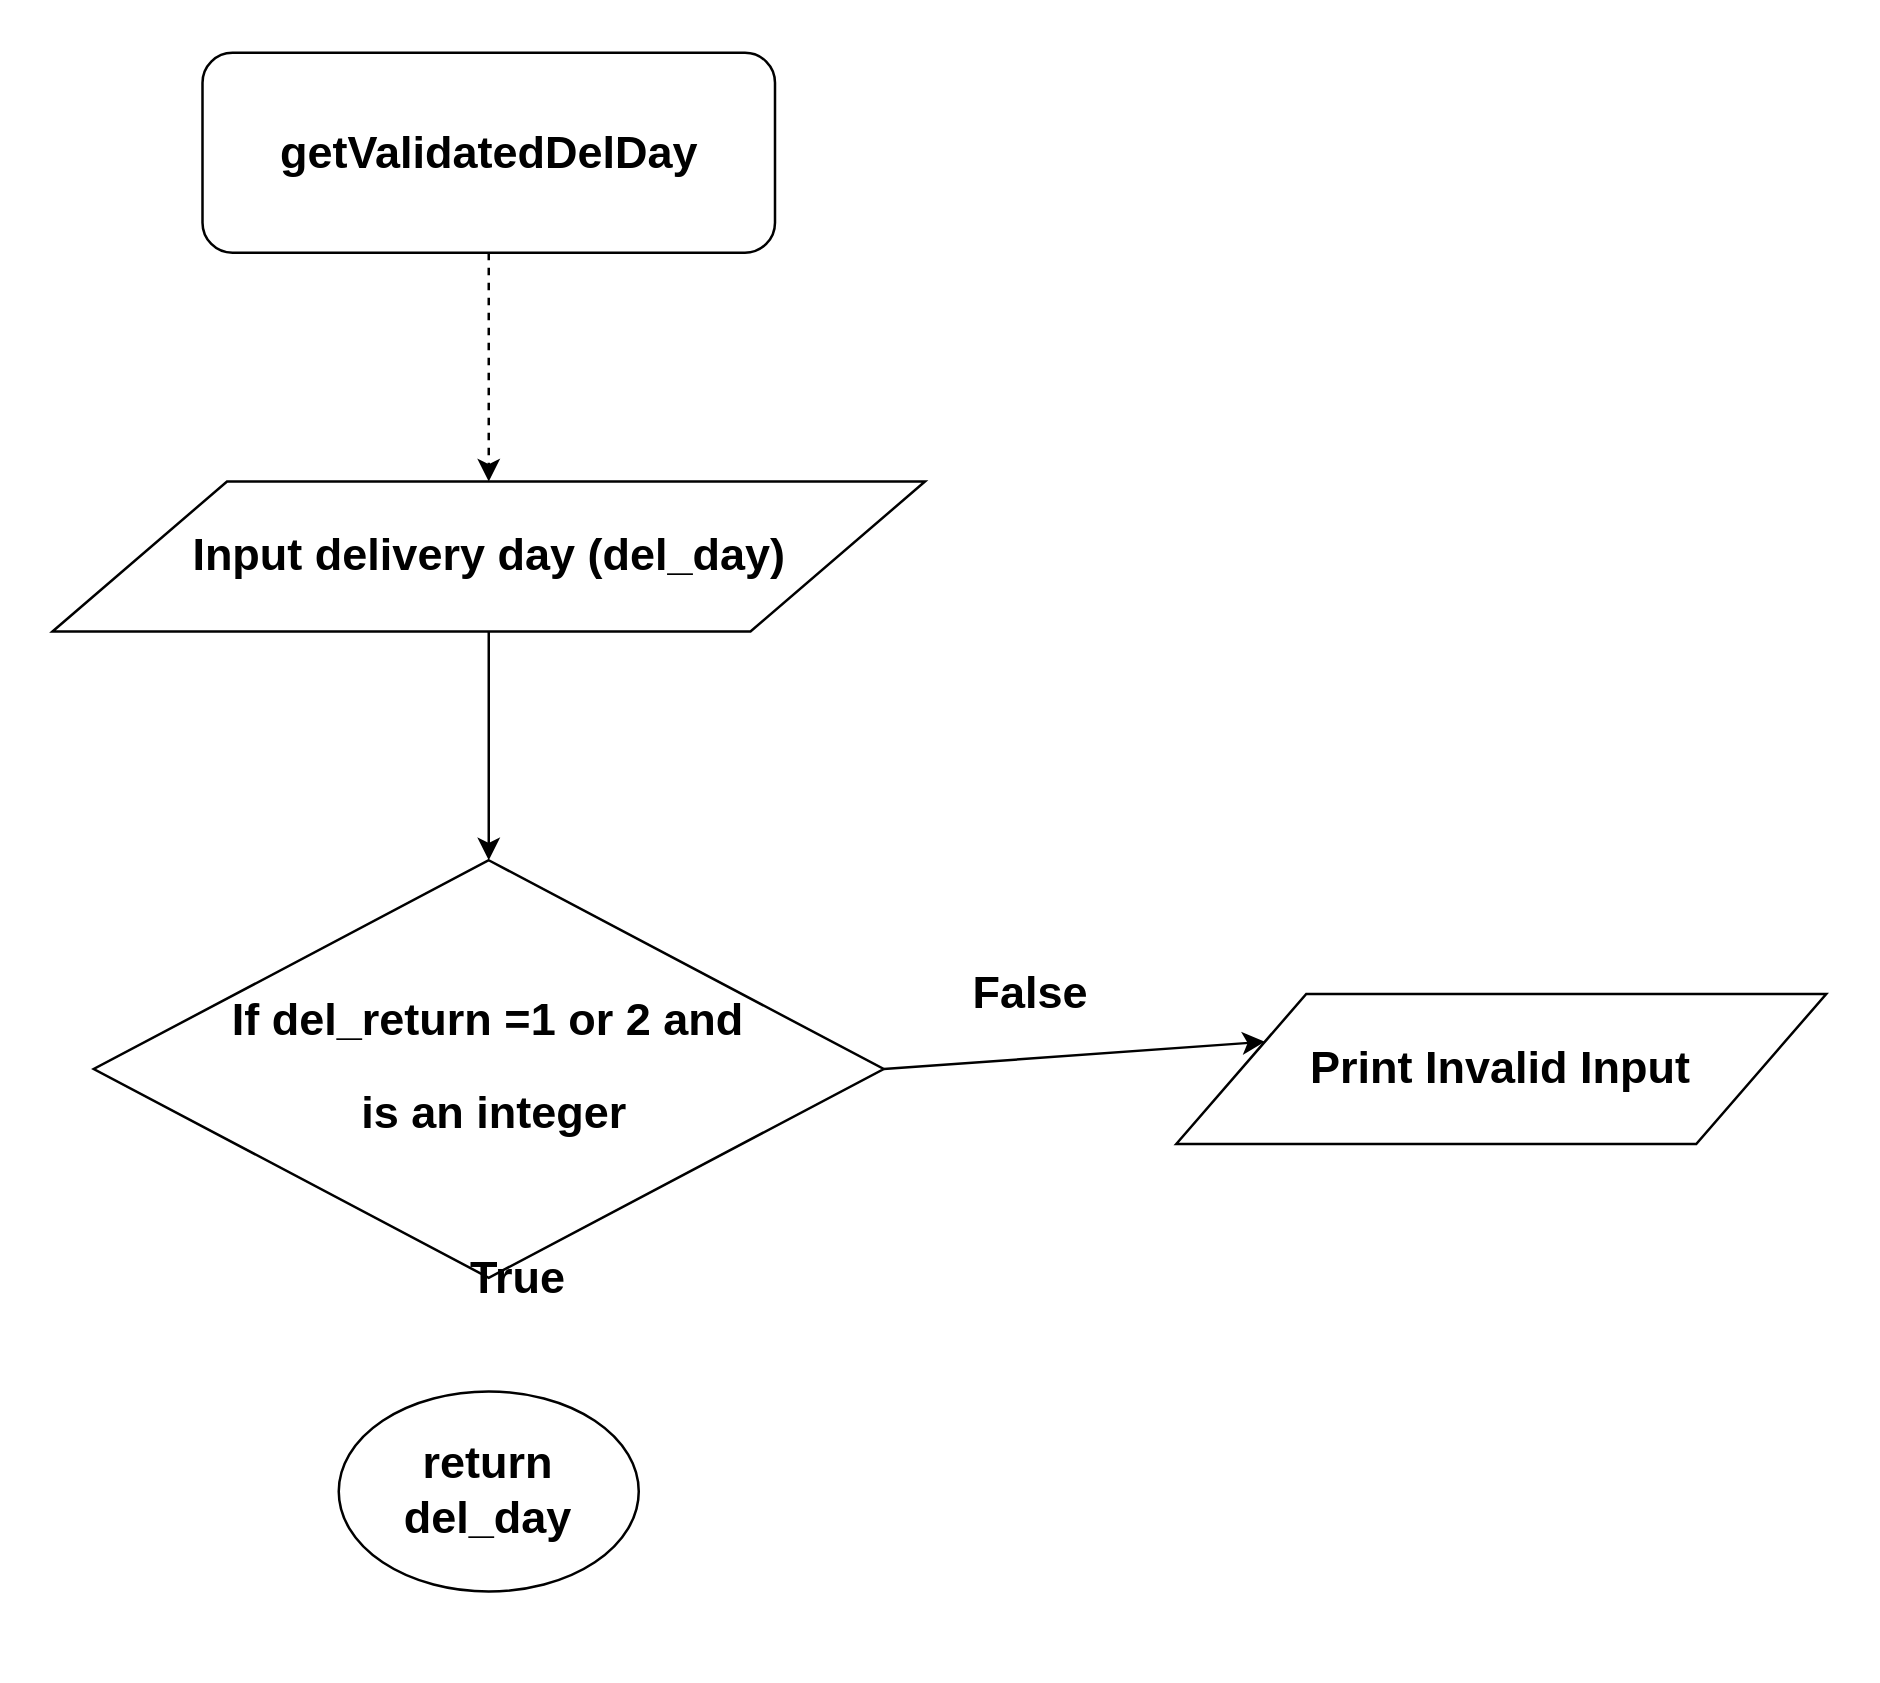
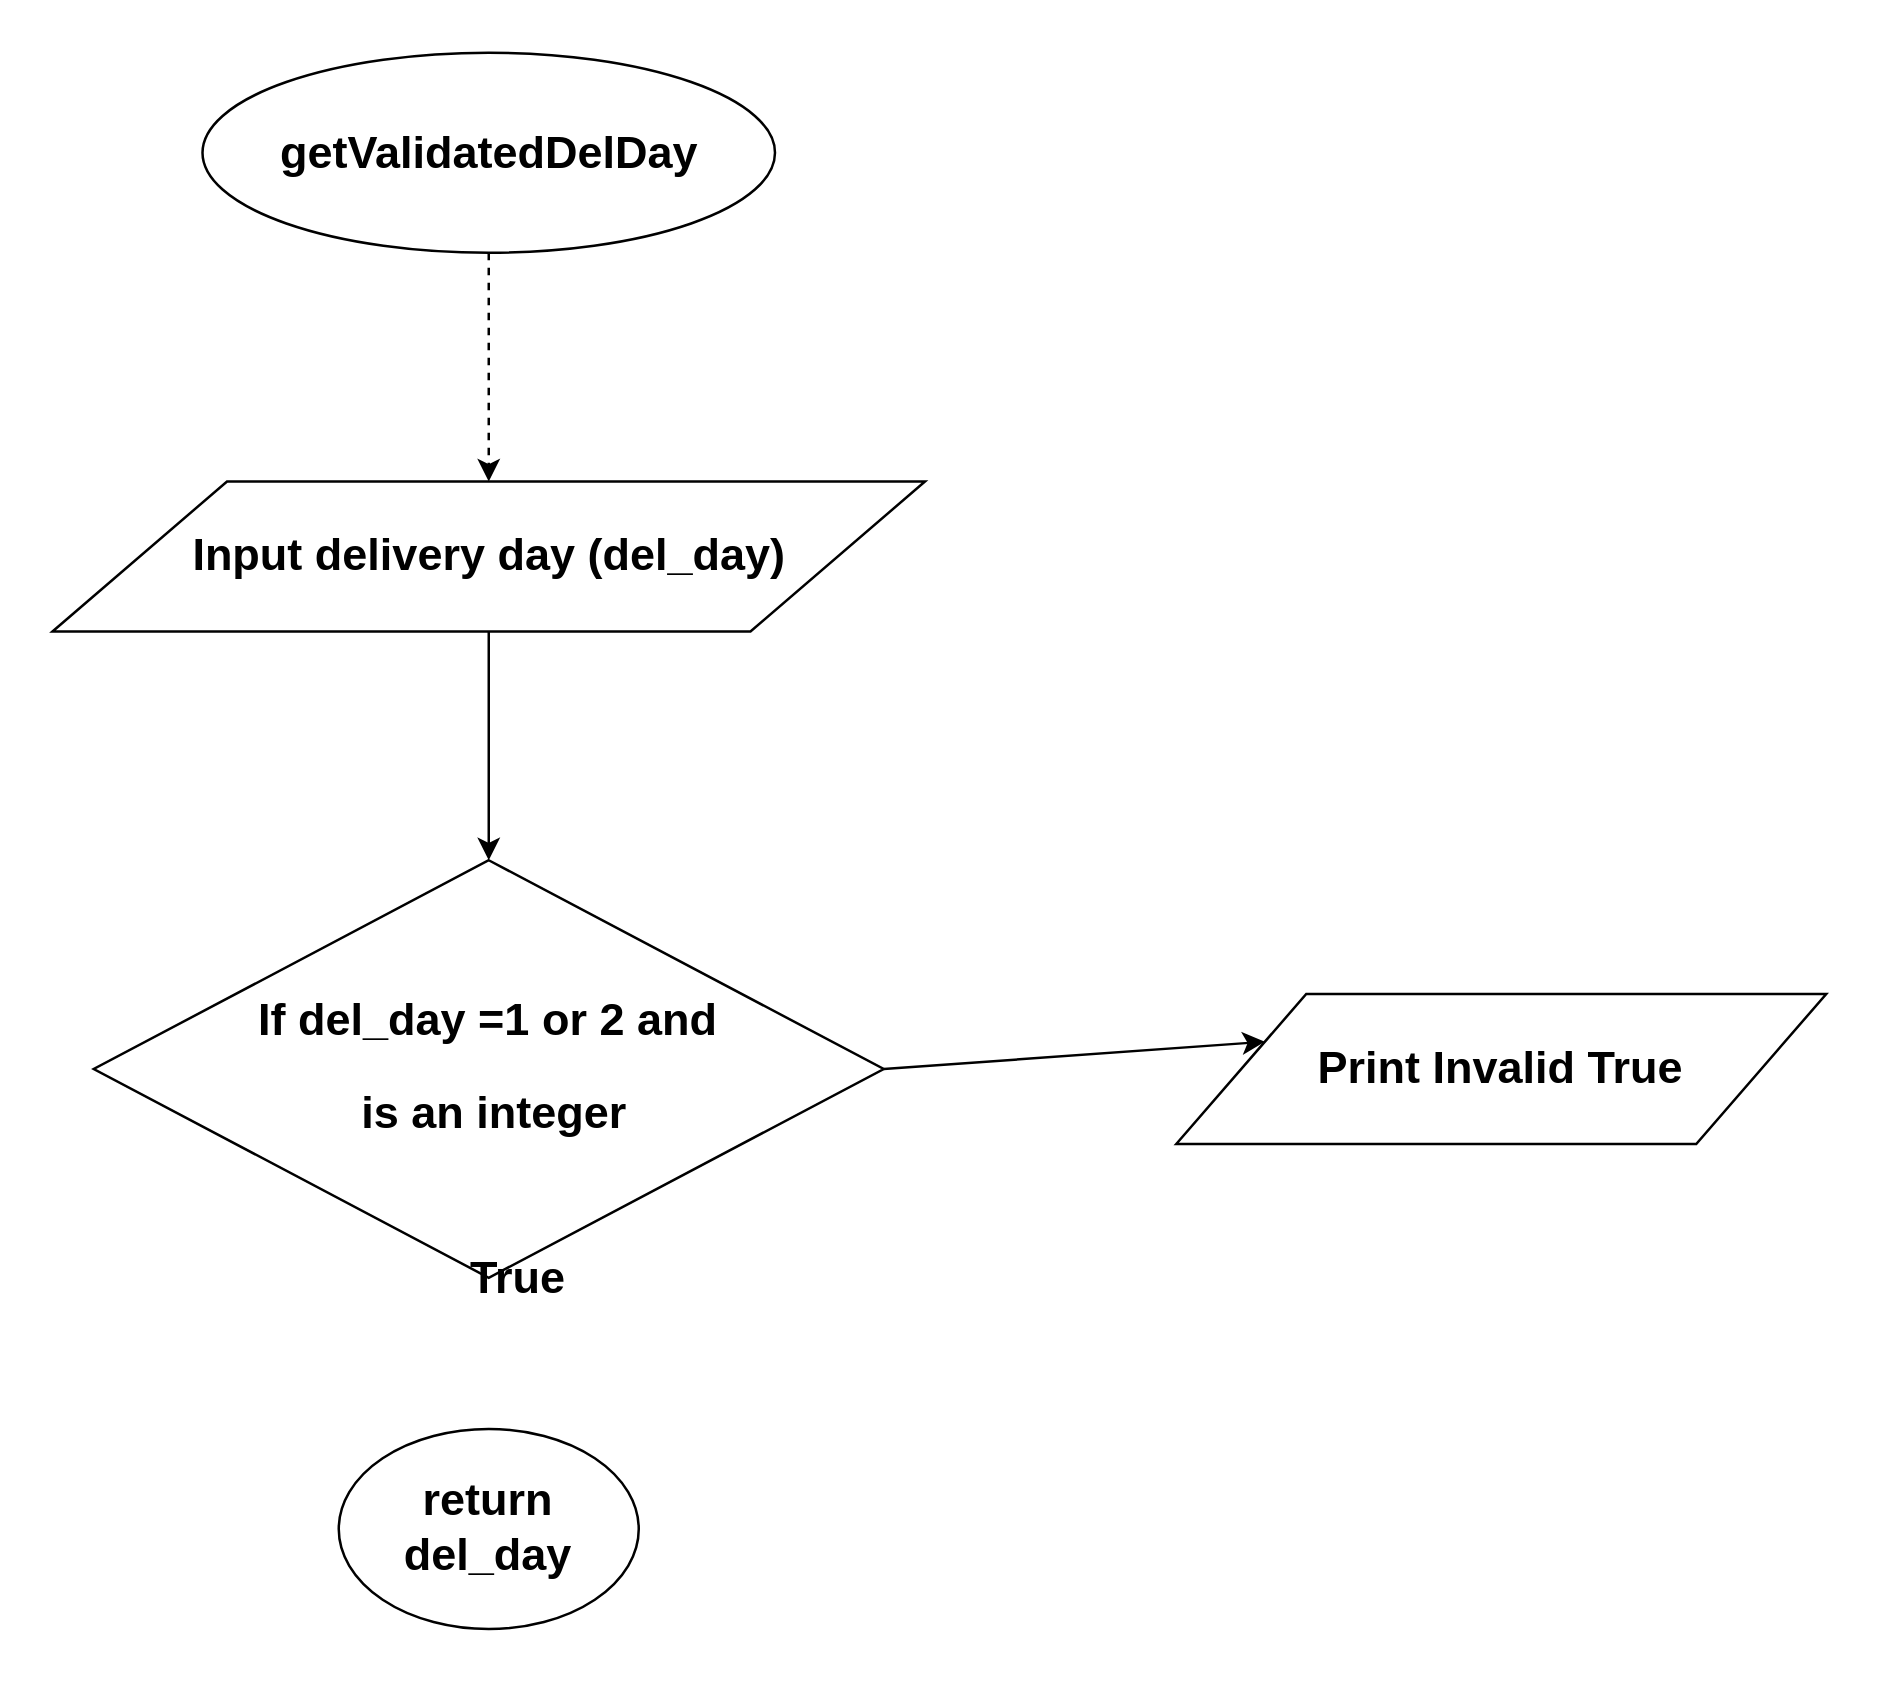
- <mxCell id="9" value="&lt;b style=&quot;font-size: 18px&quot;&gt;getValidatedDelDay&lt;/b&gt;" style="whiteSpace=wrap;html=1;rounded=1;" vertex="1" parent="1"><mxGeometry x="80.5" y="20.5" width="229" height="80" as="geometry" /></mxCell>
+ <mxCell id="9" value="&lt;b style=&quot;font-size: 18px&quot;&gt;getValidatedDelDay&lt;/b&gt;" style="ellipse;whiteSpace=wrap;html=1;" vertex="1" parent="1"><mxGeometry x="80.5" y="20.5" width="229" height="80" as="geometry" /></mxCell>
- <mxCell id="7" value="&lt;span style=&quot;font-size: 18px&quot;&gt;&lt;b&gt;False&lt;/b&gt;&lt;/span&gt;" style="text;html=1;strokeColor=none;fillColor=none;align=center;verticalAlign=middle;whiteSpace=wrap;rounded=0;fontSize=16;" vertex="1" parent="1"><mxGeometry x="391.5" y="387" width="40" height="20" as="geometry" /></mxCell>
- <mxCell id="3" value="&lt;h2&gt;If del_return =1 or 2 and&lt;/h2&gt;&lt;h2&gt;&amp;nbsp;is an integer&lt;/h2&gt;" style="rhombus;whiteSpace=wrap;html=1;" vertex="1" parent="1"><mxGeometry x="37" y="343.5" width="316" height="167" as="geometry" /></mxCell>
+ <mxCell id="3" value="&lt;h2&gt;If del_day =1 or 2 and&lt;/h2&gt;&lt;h2&gt;&amp;nbsp;is an integer&lt;/h2&gt;" style="rhombus;whiteSpace=wrap;html=1;" vertex="1" parent="1"><mxGeometry x="37" y="343.5" width="316" height="167" as="geometry" /></mxCell>
- <mxCell id="4" value="&lt;h2&gt;Print Invalid Input&lt;/h2&gt;" style="shape=parallelogram;perimeter=parallelogramPerimeter;whiteSpace=wrap;html=1;" vertex="1" parent="1"><mxGeometry x="470" y="397" width="260" height="60" as="geometry" /></mxCell>
+ <mxCell id="4" value="&lt;h2&gt;Print Invalid True&lt;/h2&gt;" style="shape=parallelogram;perimeter=parallelogramPerimeter;whiteSpace=wrap;html=1;" vertex="1" parent="1"><mxGeometry x="470" y="397" width="260" height="60" as="geometry" /></mxCell>
- <mxCell id="11" value="&lt;font style=&quot;font-size: 18px&quot;&gt;&lt;b&gt;return del_day&lt;/b&gt;&lt;/font&gt;" style="ellipse;whiteSpace=wrap;html=1;" vertex="1" parent="1"><mxGeometry x="135" y="556" width="120" height="80" as="geometry" /></mxCell>
+ <mxCell id="11" value="&lt;font style=&quot;font-size: 18px&quot;&gt;&lt;b&gt;return del_day&lt;/b&gt;&lt;/font&gt;" style="ellipse;whiteSpace=wrap;html=1;" vertex="1" parent="1"><mxGeometry x="135" y="571" width="120" height="80" as="geometry" /></mxCell>
